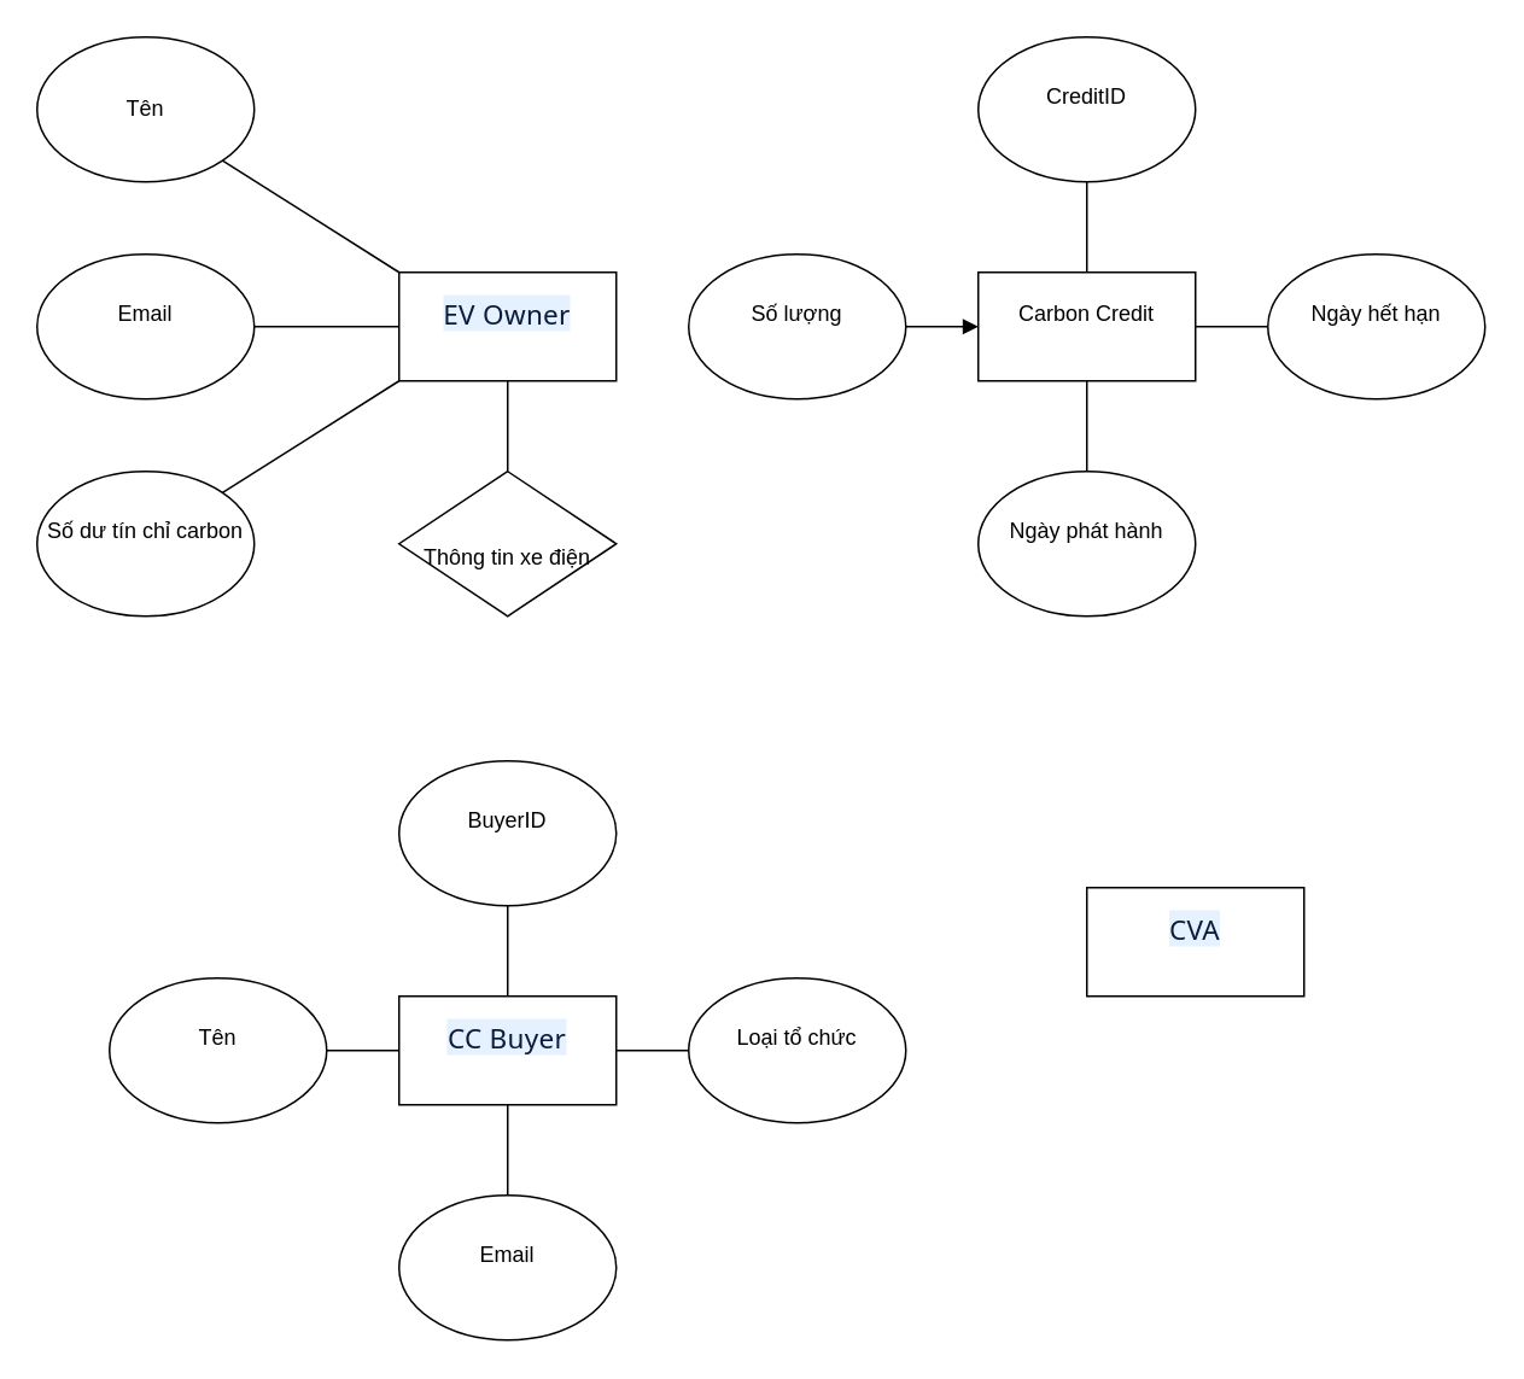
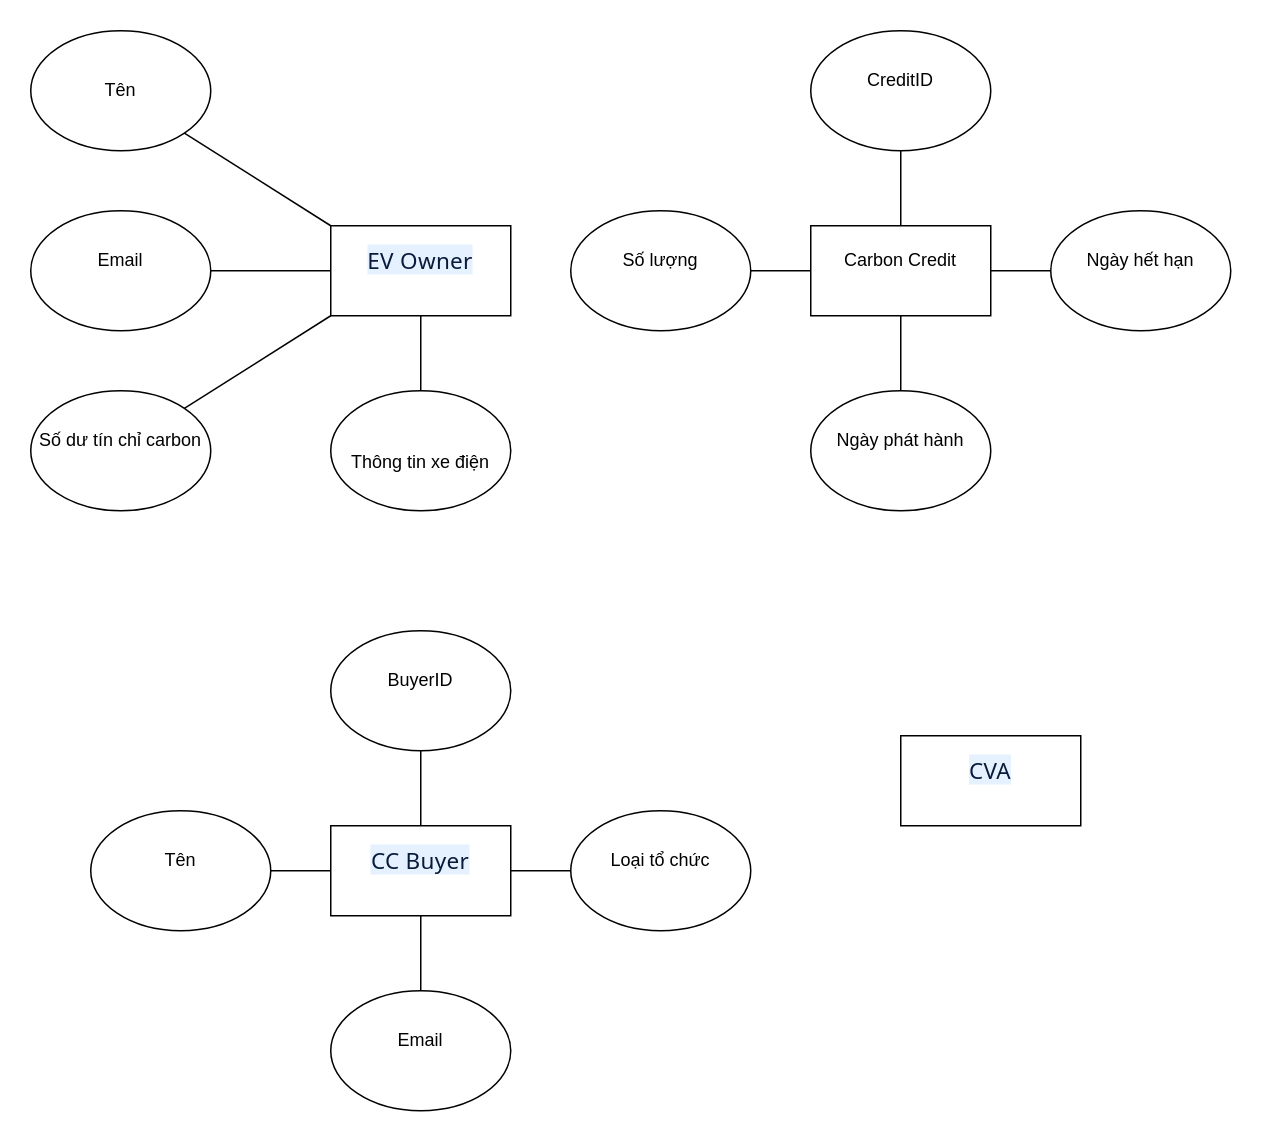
- <mxCell id="18" value="" style="endArrow=block;html=1;rounded=0;exitX=1;exitY=0.5;exitDx=0;exitDy=0;entryX=0;entryY=0.5;entryDx=0;entryDy=0;" edge="1" parent="1" source="16" target="13"><mxGeometry width="50" height="50" relative="1" as="geometry"><mxPoint x="470" y="280" as="sourcePoint" /><mxPoint x="568" y="342" as="targetPoint" /></mxGeometry></mxCell>
+ <mxCell id="18" value="" style="endArrow=none;html=1;rounded=0;exitX=1;exitY=0.5;exitDx=0;exitDy=0;entryX=0;entryY=0.5;entryDx=0;entryDy=0;" edge="1" parent="1" source="16" target="13"><mxGeometry width="50" height="50" relative="1" as="geometry"><mxPoint x="470" y="280" as="sourcePoint" /><mxPoint x="568" y="342" as="targetPoint" /></mxGeometry></mxCell>
- <mxCell id="8" value="&lt;br&gt;Thông tin xe điện" style="rhombus;whiteSpace=wrap;html=1;" vertex="1" parent="1"><mxGeometry x="220" y="260" width="120" height="80" as="geometry" /></mxCell>
+ <mxCell id="8" value="&lt;br&gt;Thông tin xe điện" style="ellipse;whiteSpace=wrap;html=1;" vertex="1" parent="1"><mxGeometry x="220" y="260" width="120" height="80" as="geometry" /></mxCell>
